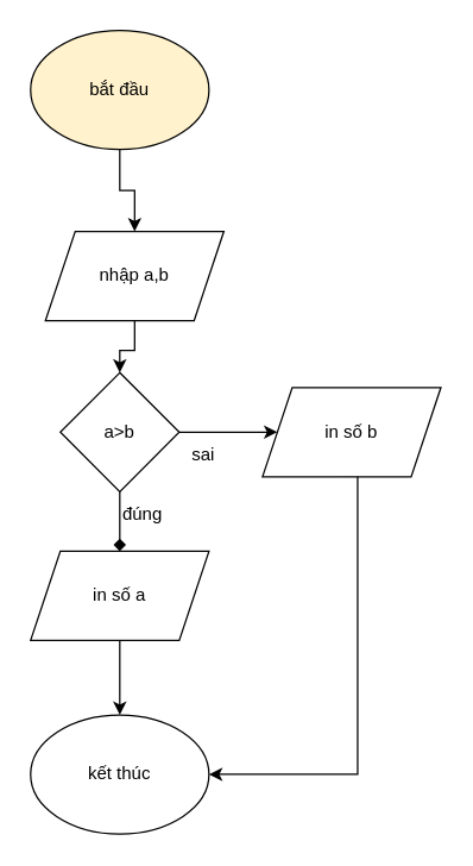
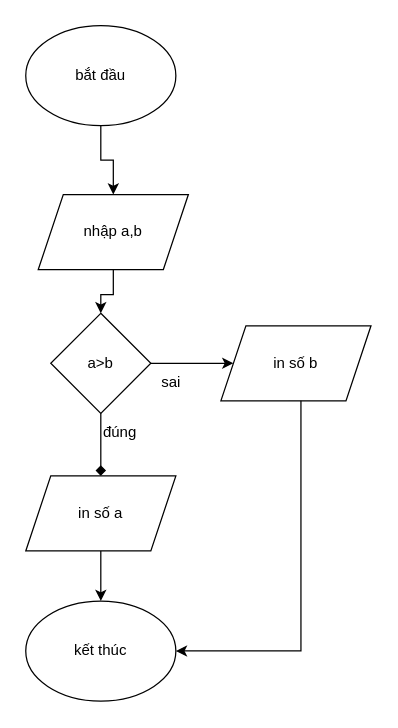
- <mxCell id="3" value="bắt đầu" style="ellipse;whiteSpace=wrap;html=1;fillColor=#fff2cc;" parent="1" vertex="1"><mxGeometry x="20" y="20" width="120" height="80" as="geometry" /></mxCell>
+ <mxCell id="3" value="bắt đầu" style="ellipse;whiteSpace=wrap;html=1;" parent="1" vertex="1"><mxGeometry x="20" y="20" width="120" height="80" as="geometry" /></mxCell>
- <mxCell id="15" value="in số a" style="shape=parallelogram;perimeter=parallelogramPerimeter;whiteSpace=wrap;html=1;fixedSize=1;" parent="1" vertex="1"><mxGeometry x="20" y="369.94" width="120" height="60" as="geometry" /></mxCell>
+ <mxCell id="15" value="in số a" style="shape=parallelogram;perimeter=parallelogramPerimeter;whiteSpace=wrap;html=1;fixedSize=1;" parent="1" vertex="1"><mxGeometry x="20" y="379.94" width="120" height="60" as="geometry" /></mxCell>
